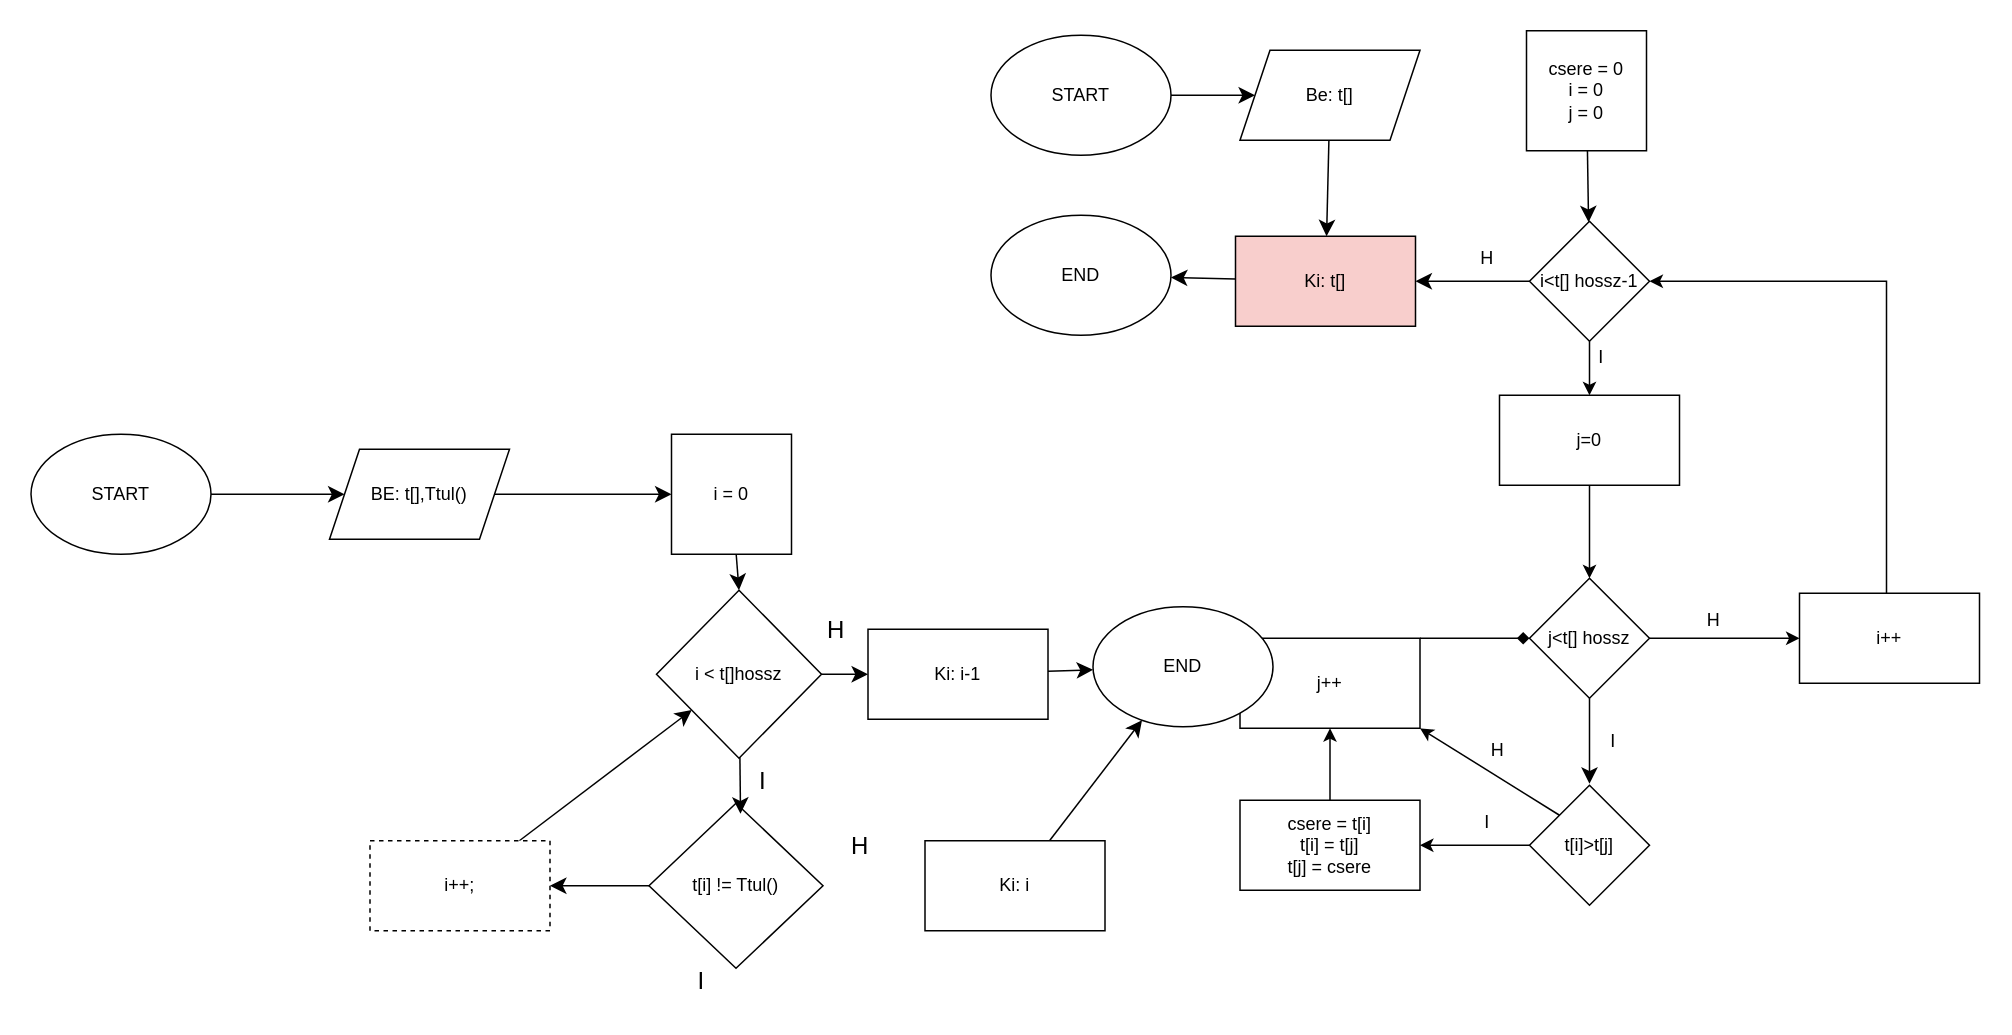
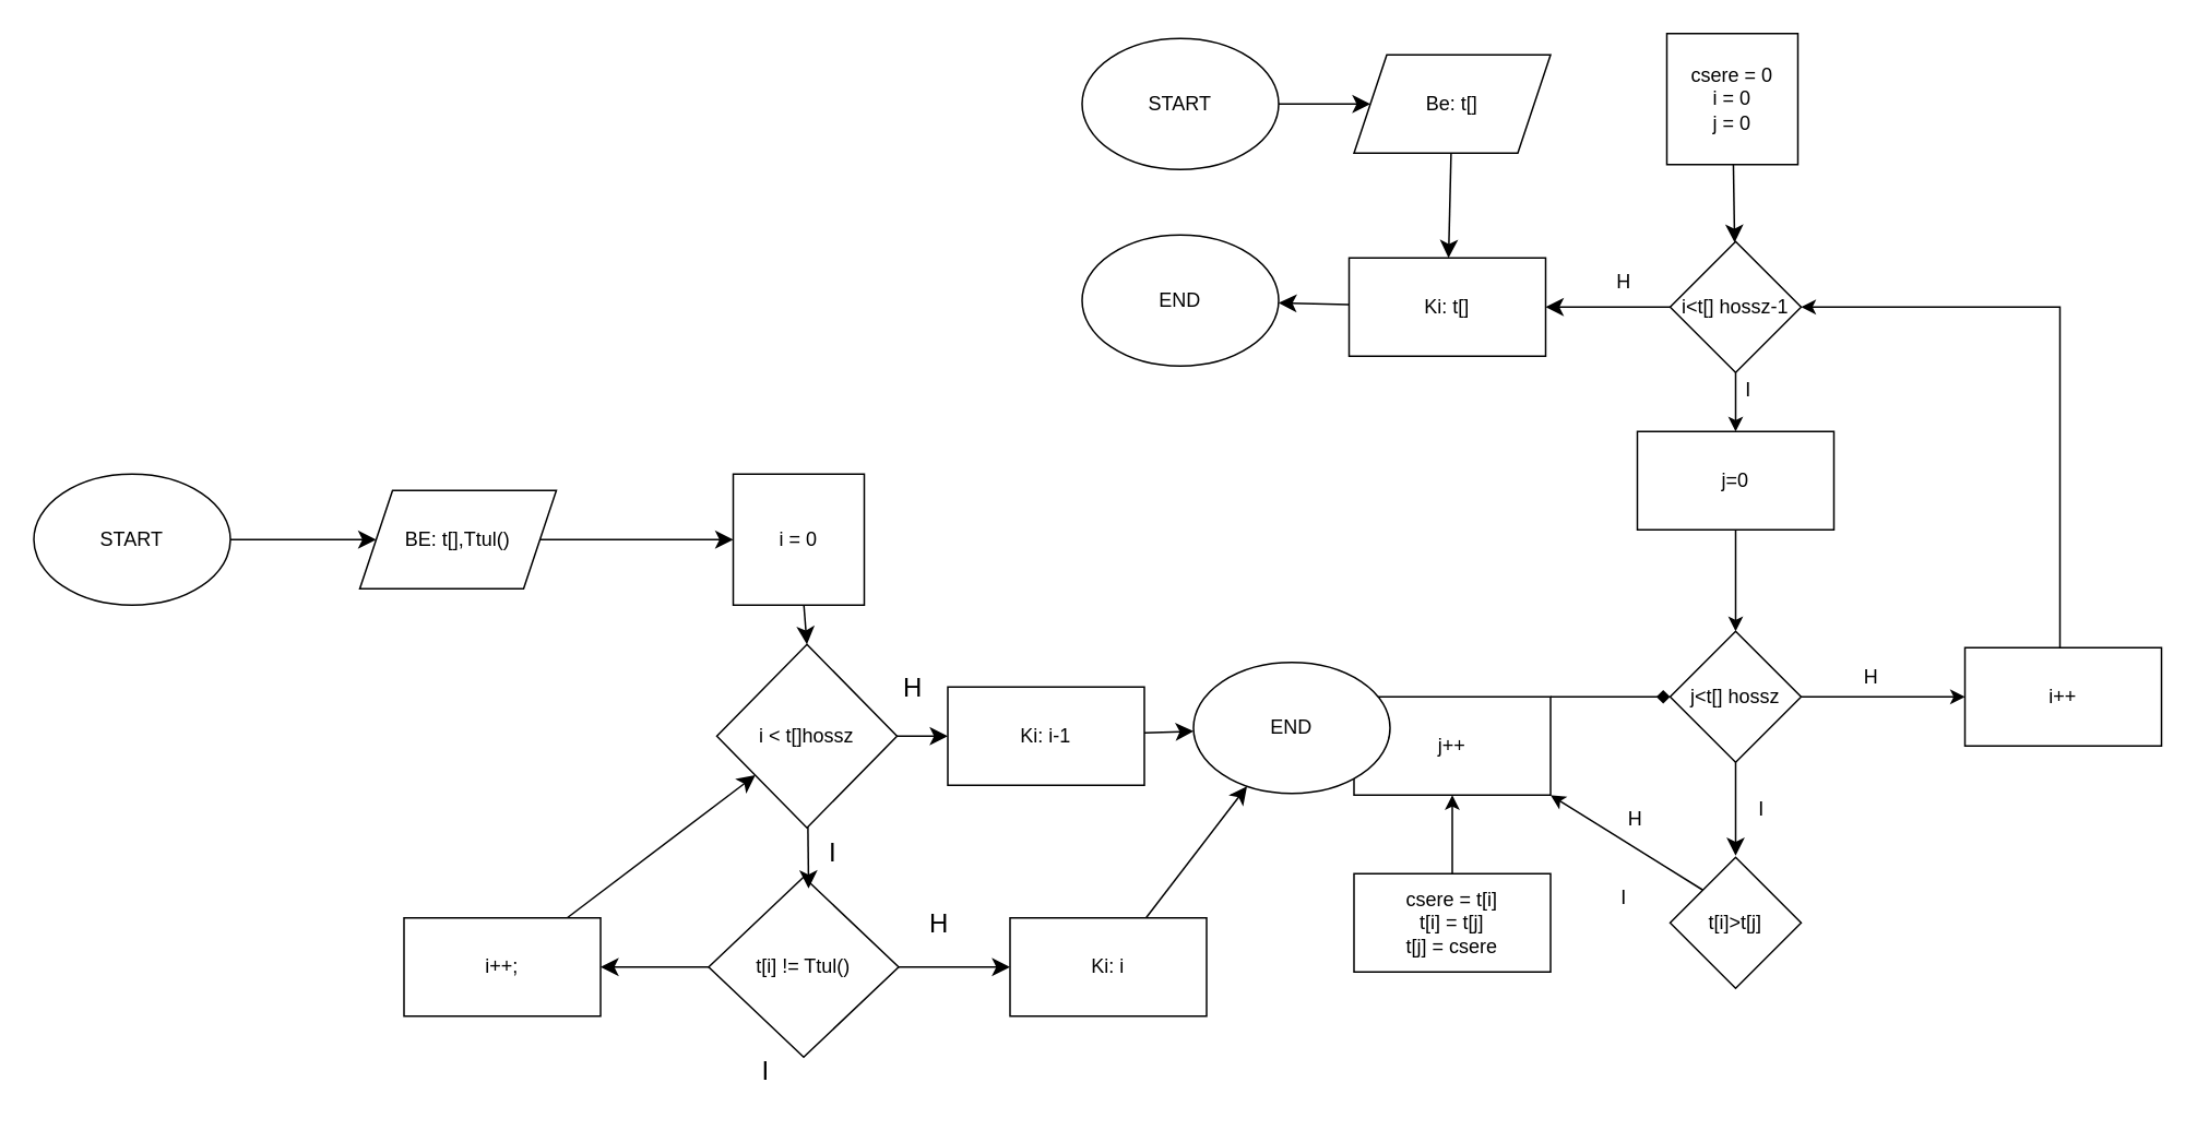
- <mxCell id="17" value="Ki: t[]" style="rounded=0;whiteSpace=wrap;html=1;fillColor=#f8cecc;" parent="1" vertex="1"><mxGeometry x="823" y="157" width="120" height="60" as="geometry" /></mxCell>
+ <mxCell id="17" value="Ki: t[]" style="rounded=0;whiteSpace=wrap;html=1;" parent="1" vertex="1"><mxGeometry x="823" y="157" width="120" height="60" as="geometry" /></mxCell>
- <mxCell id="21" value="" style="edgeStyle=orthogonalEdgeStyle;rounded=0;orthogonalLoop=1;jettySize=auto;html=1;" parent="1" source="22" target="24" edge="1"><mxGeometry relative="1" as="geometry" /></mxCell>
- <mxCell id="50" value="i++;" style="rounded=0;whiteSpace=wrap;html=1;dashed=1;" vertex="1" parent="1"><mxGeometry x="246" y="560" width="120" height="60" as="geometry" /></mxCell>
+ <mxCell id="50" value="i++;" style="rounded=0;whiteSpace=wrap;html=1;" vertex="1" parent="1"><mxGeometry x="246" y="560" width="120" height="60" as="geometry" /></mxCell>
+ <mxCell id="44" value="" style="edgeStyle=none;curved=1;rounded=0;orthogonalLoop=1;jettySize=auto;html=1;fontSize=12;startSize=8;endSize=8;" edge="1" parent="1" source="46" target="48"><mxGeometry relative="1" as="geometry" /></mxCell>
